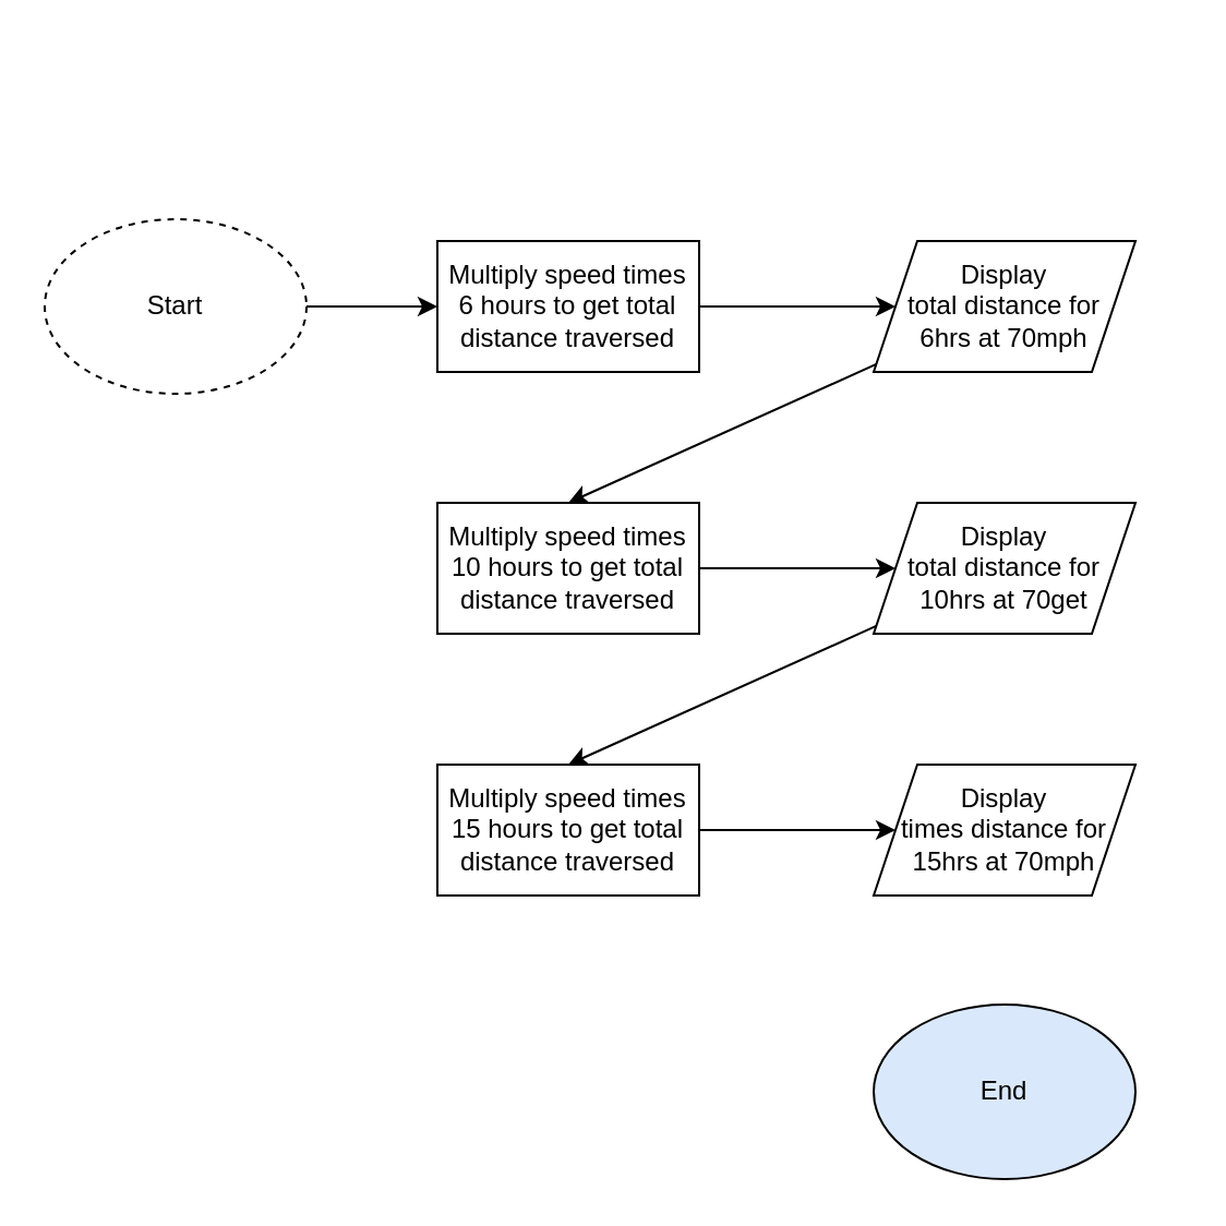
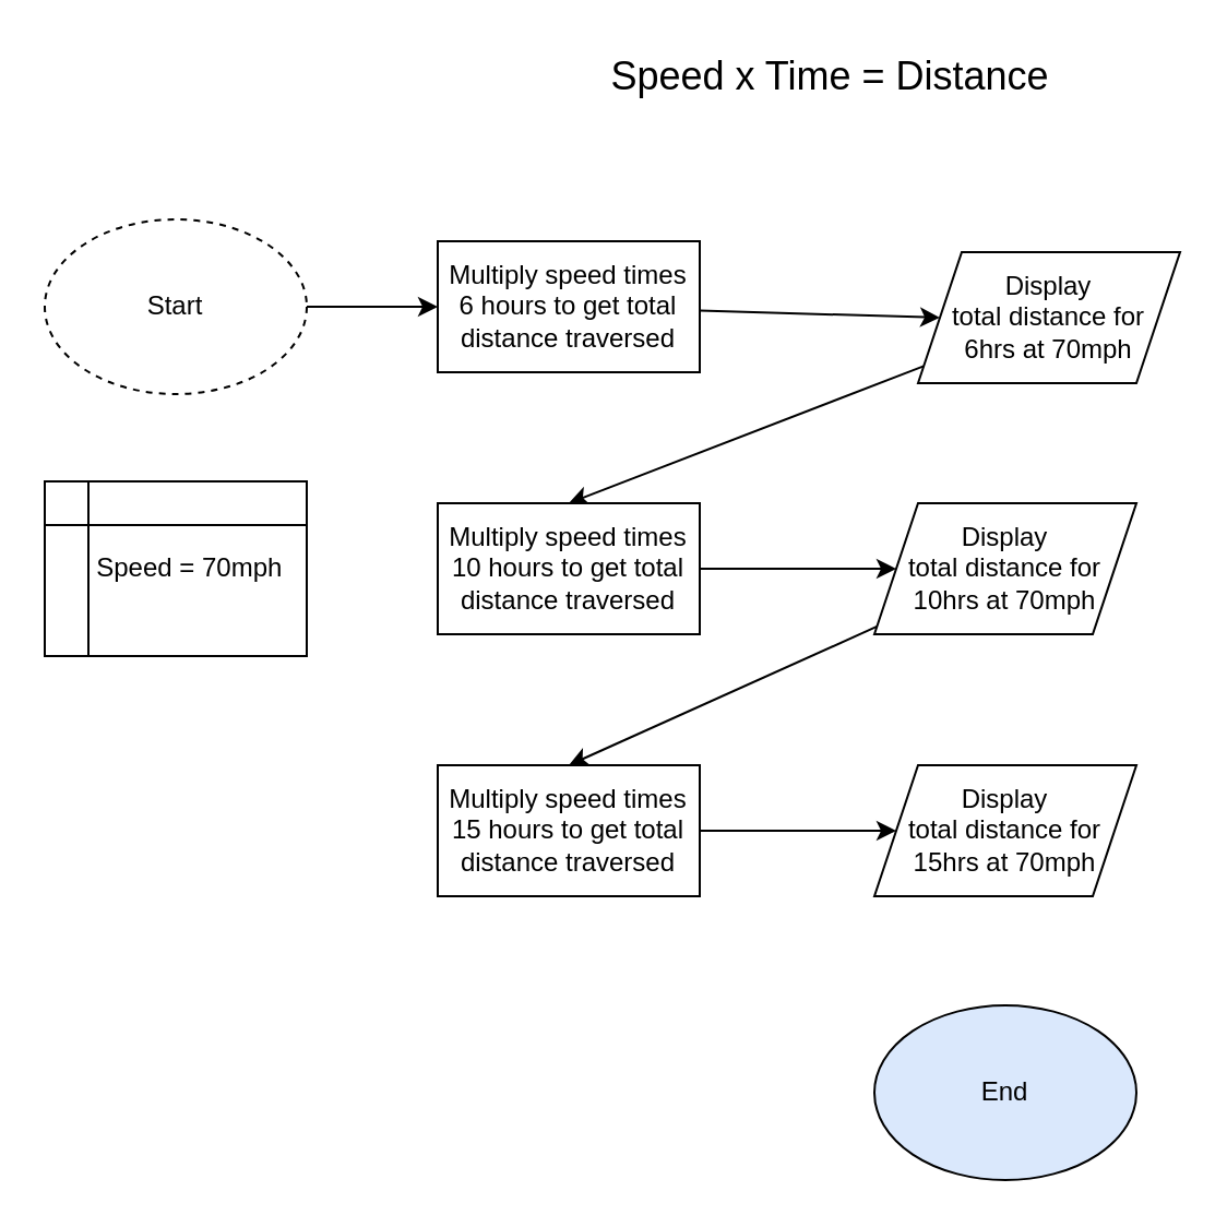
+ <mxCell id="17" value="&lt;span style=&quot;font-size: 18px&quot;&gt;Speed x Time = Distance&lt;/span&gt;" style="text;html=1;strokeColor=none;fillColor=none;align=center;verticalAlign=middle;whiteSpace=wrap;rounded=0;" vertex="1" parent="1"><mxGeometry x="220" y="20" width="320" height="30" as="geometry" /></mxCell>
- <mxCell id="8" value="Display&lt;br&gt;total distance for&lt;br&gt;6hrs at 70mph" style="shape=parallelogram;perimeter=parallelogramPerimeter;whiteSpace=wrap;html=1;fixedSize=1;" vertex="1" parent="1"><mxGeometry x="400" y="110" width="120" height="60" as="geometry" /></mxCell>
+ <mxCell id="8" value="Display&lt;br&gt;total distance for&lt;br&gt;6hrs at 70mph" style="shape=parallelogram;perimeter=parallelogramPerimeter;whiteSpace=wrap;html=1;fixedSize=1;" vertex="1" parent="1"><mxGeometry x="420" y="115" width="120" height="60" as="geometry" /></mxCell>
+ <mxCell id="4" value="&amp;nbsp; &amp;nbsp; Speed = 70mph" style="shape=internalStorage;whiteSpace=wrap;html=1;backgroundOutline=1;" vertex="1" parent="1"><mxGeometry x="20" y="220" width="120" height="80" as="geometry" /></mxCell>
- <mxCell id="12" value="Display&lt;br&gt;total distance for&lt;br&gt;10hrs at 70get" style="shape=parallelogram;perimeter=parallelogramPerimeter;whiteSpace=wrap;html=1;fixedSize=1;" vertex="1" parent="1"><mxGeometry x="400" y="230" width="120" height="60" as="geometry" /></mxCell>
+ <mxCell id="12" value="Display&lt;br&gt;total distance for&lt;br&gt;10hrs at 70mph" style="shape=parallelogram;perimeter=parallelogramPerimeter;whiteSpace=wrap;html=1;fixedSize=1;" vertex="1" parent="1"><mxGeometry x="400" y="230" width="120" height="60" as="geometry" /></mxCell>
- <mxCell id="15" value="Display&lt;br&gt;times distance for&lt;br&gt;15hrs at 70mph" style="shape=parallelogram;perimeter=parallelogramPerimeter;whiteSpace=wrap;html=1;fixedSize=1;" vertex="1" parent="1"><mxGeometry x="400" y="350" width="120" height="60" as="geometry" /></mxCell>
+ <mxCell id="15" value="Display&lt;br&gt;total distance for&lt;br&gt;15hrs at 70mph" style="shape=parallelogram;perimeter=parallelogramPerimeter;whiteSpace=wrap;html=1;fixedSize=1;" vertex="1" parent="1"><mxGeometry x="400" y="350" width="120" height="60" as="geometry" /></mxCell>
